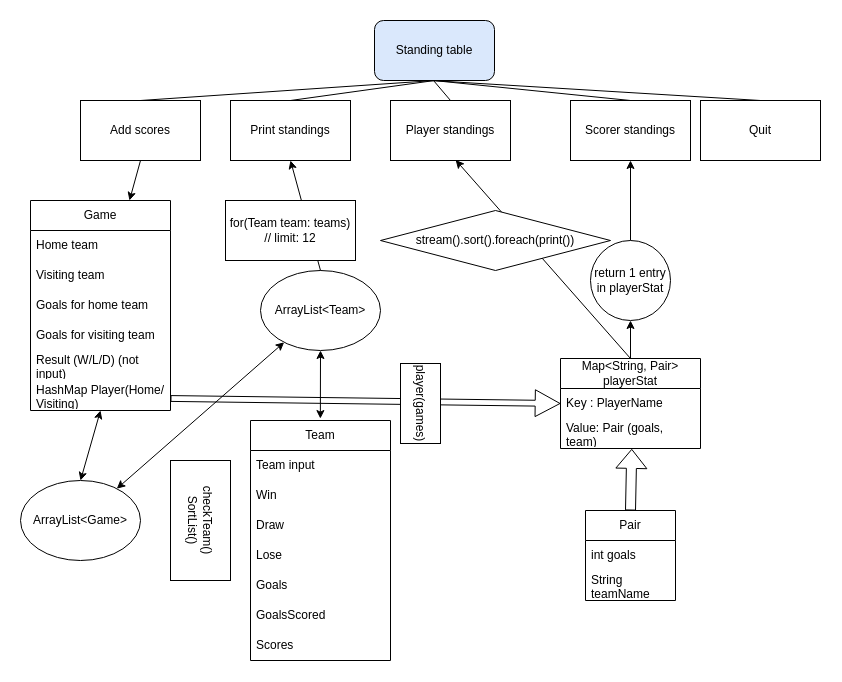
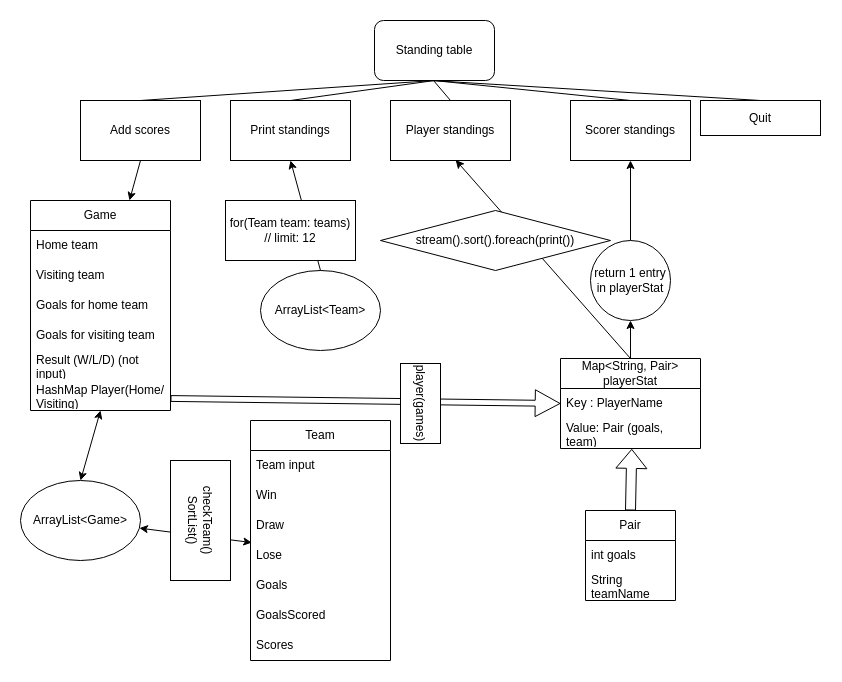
- <mxCell id="2" value="Standing table" style="rounded=1;whiteSpace=wrap;html=1;fillColor=#dae8fc;" vertex="1" parent="1"><mxGeometry x="374" y="20" width="120" height="60" as="geometry" /></mxCell>
+ <mxCell id="2" value="Standing table" style="rounded=1;whiteSpace=wrap;html=1;" vertex="1" parent="1"><mxGeometry x="374" y="20" width="120" height="60" as="geometry" /></mxCell>
- <mxCell id="5" value="Quit" style="rounded=0;whiteSpace=wrap;html=1;" vertex="1" parent="1"><mxGeometry x="700" y="100" width="120" height="60" as="geometry" /></mxCell>
+ <mxCell id="5" value="Quit" style="rounded=0;whiteSpace=wrap;html=1;" vertex="1" parent="1"><mxGeometry x="700" y="100" width="120" height="35" as="geometry" /></mxCell>
- <mxCell id="34" value="" style="endArrow=classic;startArrow=classic;html=1;rounded=0;entryX=0.5;entryY=1;entryDx=0;entryDy=0;exitX=0.499;exitY=-0.008;exitDx=0;exitDy=0;exitPerimeter=0;" edge="1" parent="1" source="21" target="33"><mxGeometry width="50" height="50" relative="1" as="geometry"><mxPoint x="320" y="400" as="sourcePoint" /><mxPoint x="315" y="350" as="targetPoint" /></mxGeometry></mxCell>
- <mxCell id="31" value="" style="endArrow=classic;startArrow=classic;html=1;rounded=0;" edge="1" parent="1" source="29" target="33"><mxGeometry width="50" height="50" relative="1" as="geometry"><mxPoint x="160" y="520" as="sourcePoint" /><mxPoint x="210" y="470" as="targetPoint" /></mxGeometry></mxCell>
+ <mxCell id="31" value="" style="endArrow=classic;startArrow=classic;html=1;rounded=0;entryX=0.009;entryY=1.07;entryDx=0;entryDy=0;entryPerimeter=0;" edge="1" parent="1" source="29" target="24"><mxGeometry width="50" height="50" relative="1" as="geometry"><mxPoint x="160" y="520" as="sourcePoint" /><mxPoint x="210" y="470" as="targetPoint" /></mxGeometry></mxCell>
